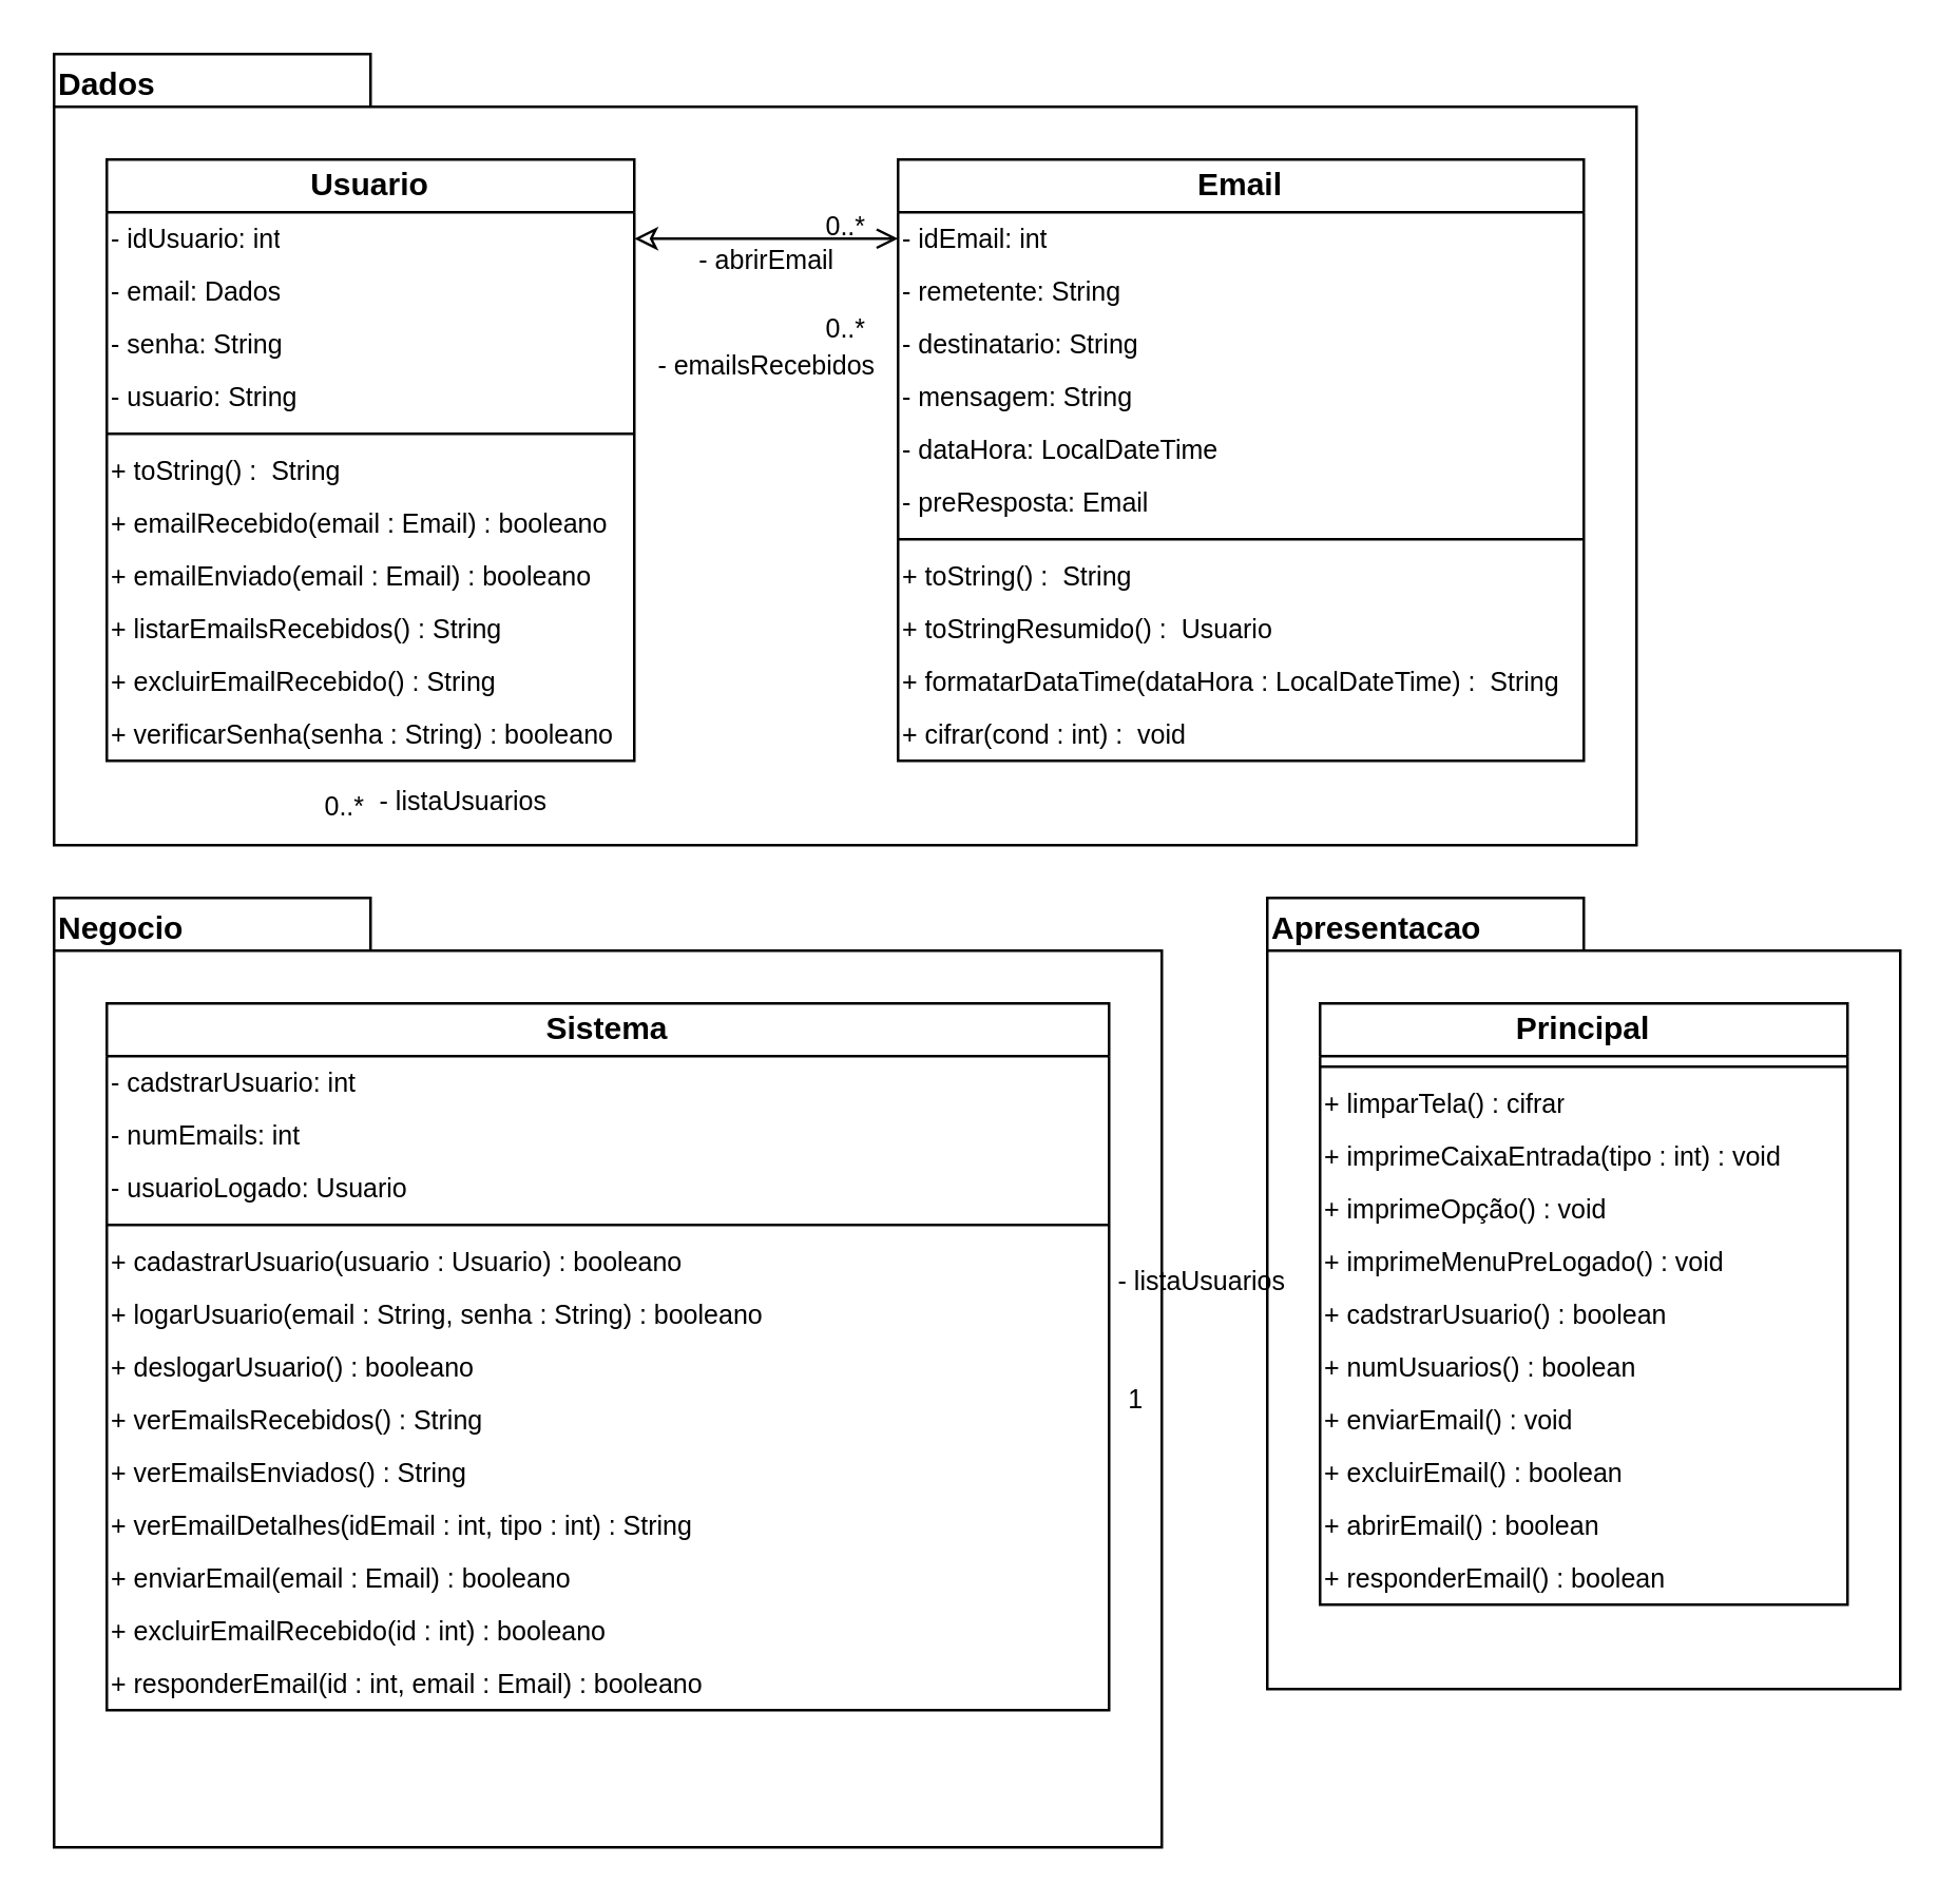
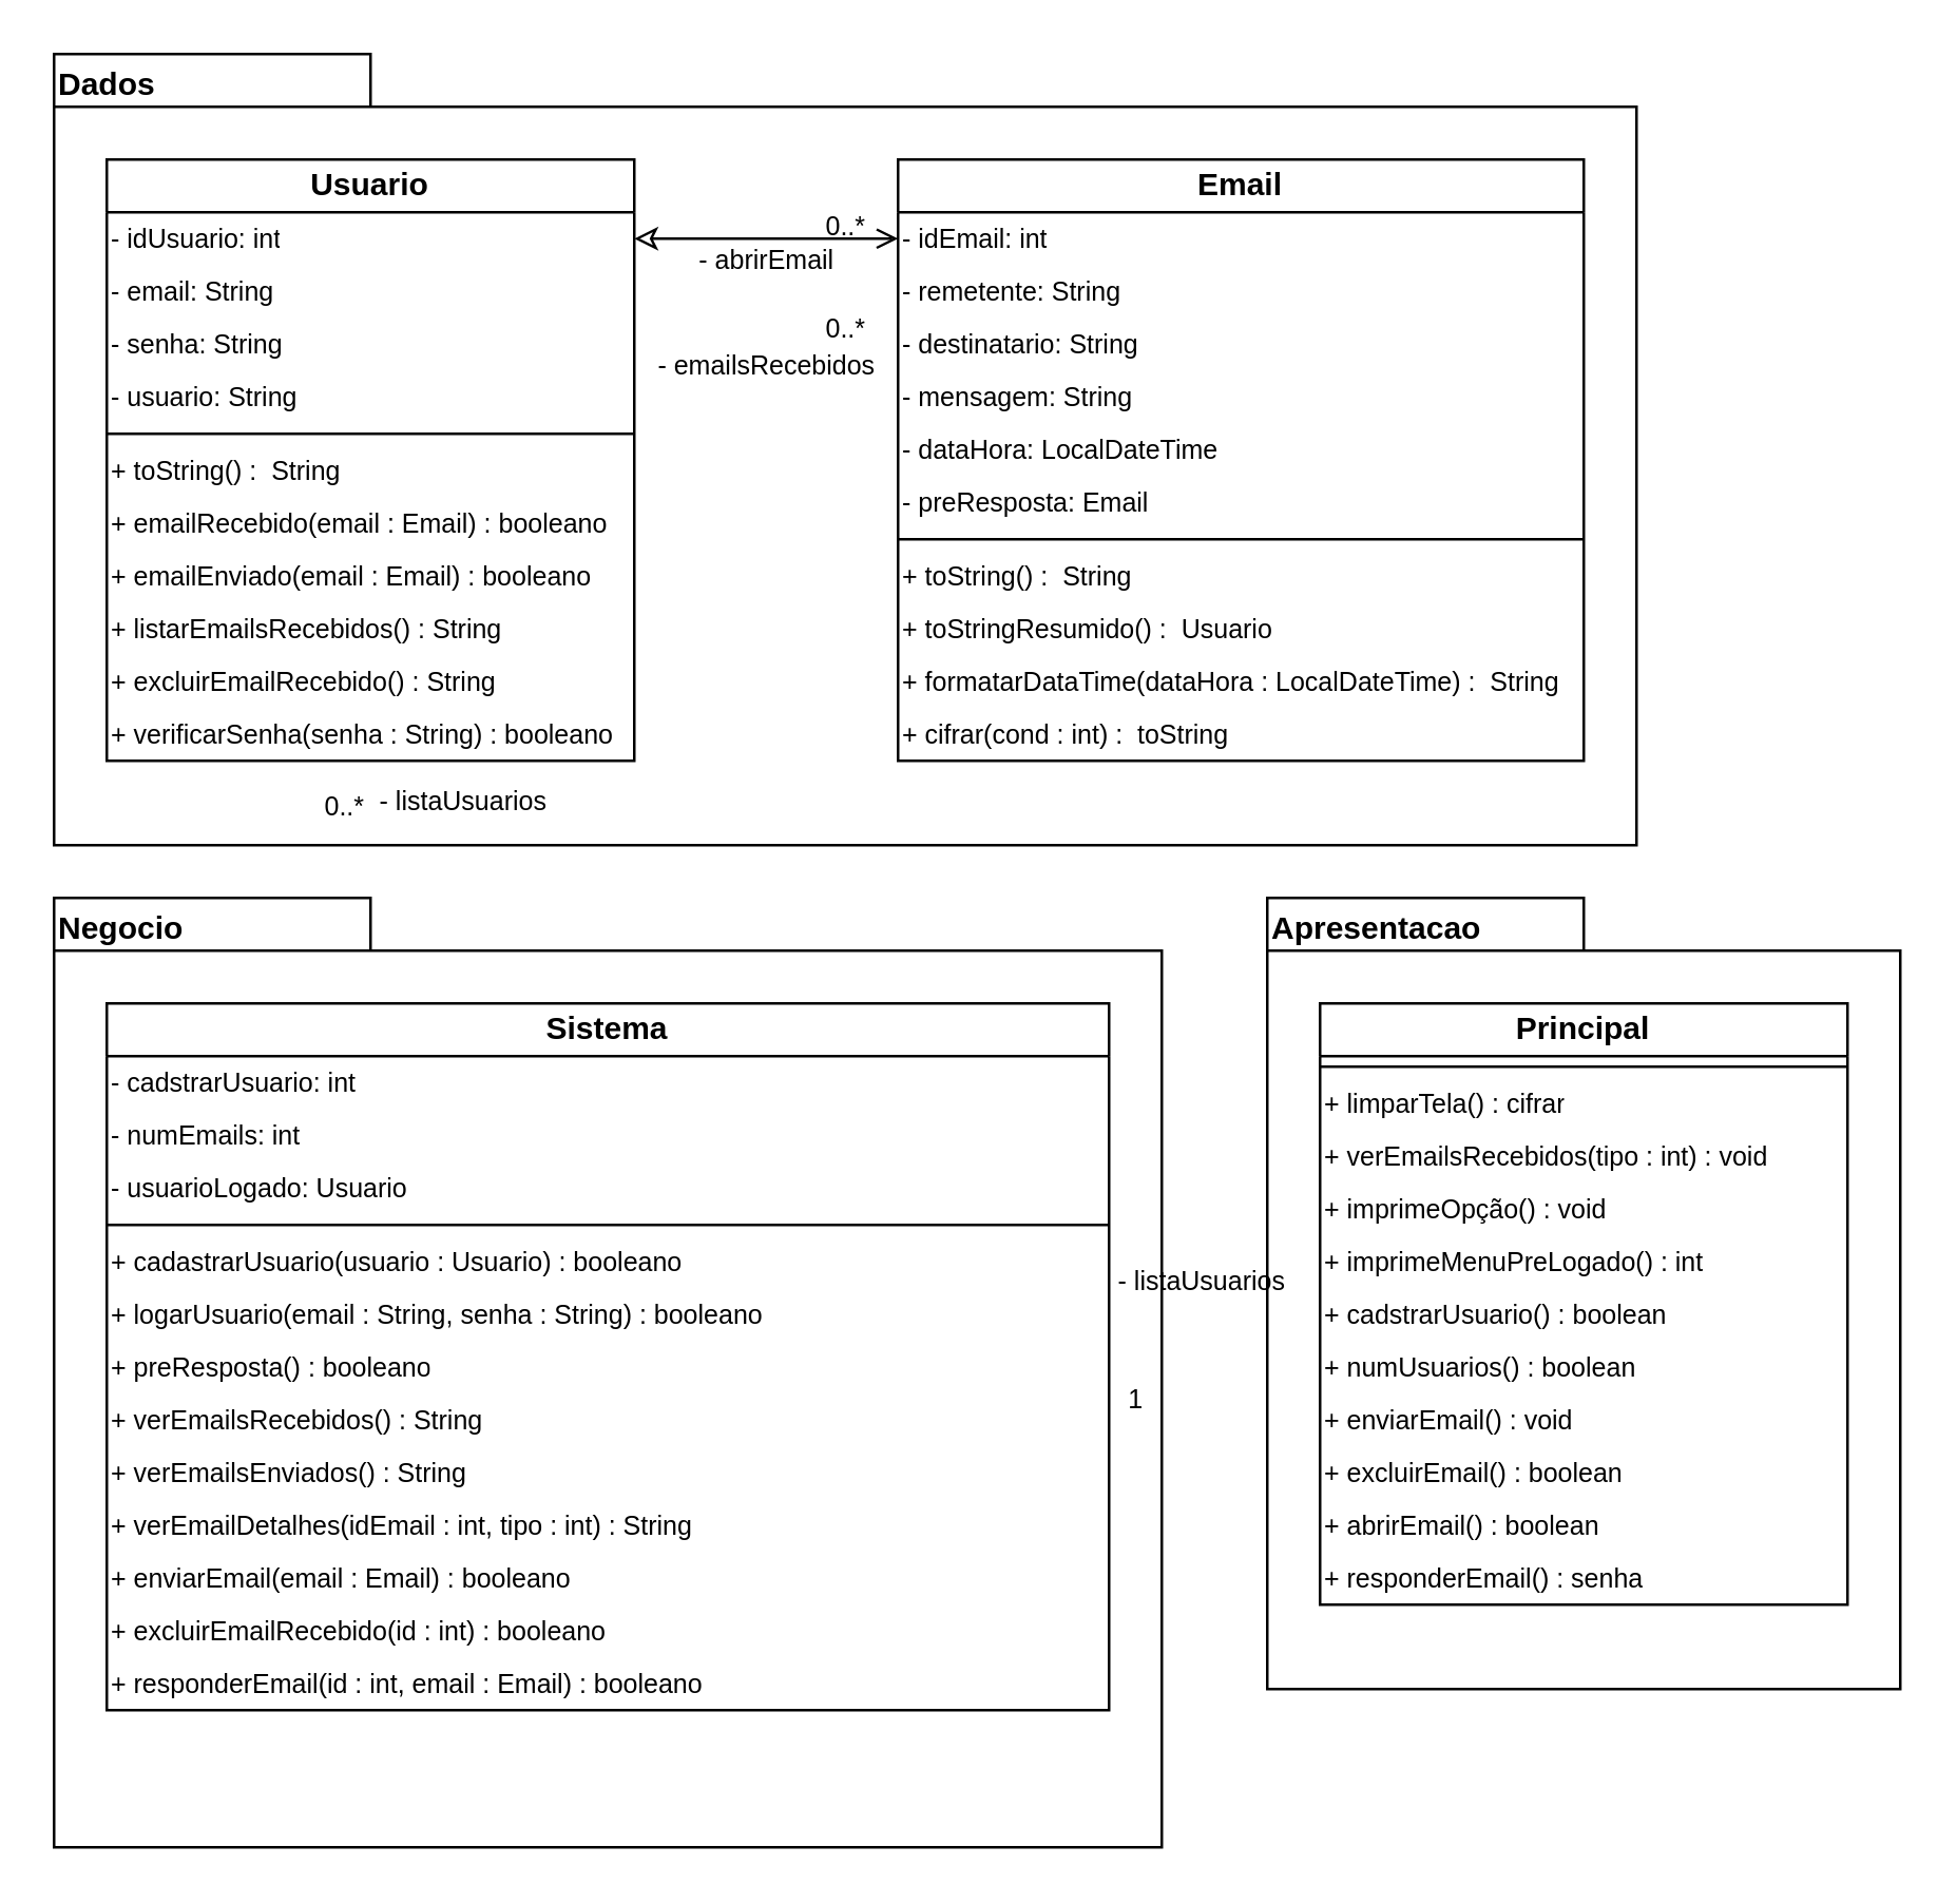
- <mxCell id="9" value="&lt;div style=&quot;font-size: 10px;&quot;&gt;- email: Dados&lt;/div&gt;" style="text;strokeColor=none;fillColor=none;align=left;verticalAlign=middle;spacingLeft=2;spacingRight=2;overflow=hidden;rotatable=0;points=[[0,0.5],[1,0.5]];portConstraint=eastwest;whiteSpace=wrap;html=1;spacing=0;fontSize=10;rounded=0;" parent="7" vertex="1"><mxGeometry y="40" width="200" height="20" as="geometry" /></mxCell>
+ <mxCell id="9" value="&lt;div style=&quot;font-size: 10px;&quot;&gt;- email: String&lt;/div&gt;" style="text;strokeColor=none;fillColor=none;align=left;verticalAlign=middle;spacingLeft=2;spacingRight=2;overflow=hidden;rotatable=0;points=[[0,0.5],[1,0.5]];portConstraint=eastwest;whiteSpace=wrap;html=1;spacing=0;fontSize=10;rounded=0;" parent="7" vertex="1"><mxGeometry y="40" width="200" height="20" as="geometry" /></mxCell>
- <mxCell id="30" value="&lt;div style=&quot;font-size: 10px;&quot;&gt;+ cifrar(cond : int) :&amp;nbsp; void&lt;br&gt;&lt;/div&gt;" style="text;strokeColor=none;fillColor=none;align=left;verticalAlign=middle;spacingLeft=2;spacingRight=2;overflow=hidden;rotatable=0;points=[[0,0.5],[1,0.5]];portConstraint=eastwest;whiteSpace=wrap;html=1;spacing=0;fontSize=10;rounded=0;" vertex="1" parent="19"><mxGeometry y="208" width="260" height="20" as="geometry" /></mxCell>
+ <mxCell id="30" value="&lt;div style=&quot;font-size: 10px;&quot;&gt;+ cifrar(cond : int) :&amp;nbsp; toString&lt;br&gt;&lt;/div&gt;" style="text;strokeColor=none;fillColor=none;align=left;verticalAlign=middle;spacingLeft=2;spacingRight=2;overflow=hidden;rotatable=0;points=[[0,0.5],[1,0.5]];portConstraint=eastwest;whiteSpace=wrap;html=1;spacing=0;fontSize=10;rounded=0;" vertex="1" parent="19"><mxGeometry y="208" width="260" height="20" as="geometry" /></mxCell>
- <mxCell id="34" value="&lt;div style=&quot;font-size: 10px;&quot;&gt;+ imprimeCaixaEntrada(tipo : int) : void&lt;/div&gt;" style="text;strokeColor=none;fillColor=none;align=left;verticalAlign=middle;spacingLeft=2;spacingRight=2;overflow=hidden;rotatable=0;points=[[0,0.5],[1,0.5]];portConstraint=eastwest;whiteSpace=wrap;html=1;spacing=0;fontSize=10;rounded=0;" vertex="1" parent="31"><mxGeometry y="48" width="200" height="20" as="geometry" /></mxCell>
+ <mxCell id="34" value="&lt;div style=&quot;font-size: 10px;&quot;&gt;+ verEmailsRecebidos(tipo : int) : void&lt;/div&gt;" style="text;strokeColor=none;fillColor=none;align=left;verticalAlign=middle;spacingLeft=2;spacingRight=2;overflow=hidden;rotatable=0;points=[[0,0.5],[1,0.5]];portConstraint=eastwest;whiteSpace=wrap;html=1;spacing=0;fontSize=10;rounded=0;" vertex="1" parent="31"><mxGeometry y="48" width="200" height="20" as="geometry" /></mxCell>
- <mxCell id="36" value="&lt;div style=&quot;font-size: 10px;&quot;&gt;+ imprimeMenuPreLogado() : void&lt;/div&gt;" style="text;strokeColor=none;fillColor=none;align=left;verticalAlign=middle;spacingLeft=2;spacingRight=2;overflow=hidden;rotatable=0;points=[[0,0.5],[1,0.5]];portConstraint=eastwest;whiteSpace=wrap;html=1;spacing=0;fontSize=10;rounded=0;" vertex="1" parent="31"><mxGeometry y="88" width="200" height="20" as="geometry" /></mxCell>
+ <mxCell id="36" value="&lt;div style=&quot;font-size: 10px;&quot;&gt;+ imprimeMenuPreLogado() : int&lt;/div&gt;" style="text;strokeColor=none;fillColor=none;align=left;verticalAlign=middle;spacingLeft=2;spacingRight=2;overflow=hidden;rotatable=0;points=[[0,0.5],[1,0.5]];portConstraint=eastwest;whiteSpace=wrap;html=1;spacing=0;fontSize=10;rounded=0;" vertex="1" parent="31"><mxGeometry y="88" width="200" height="20" as="geometry" /></mxCell>
- <mxCell id="50" value="&lt;div style=&quot;font-size: 10px;&quot;&gt;+ deslogarUsuario() : booleano&lt;br&gt;&lt;/div&gt;" style="text;strokeColor=none;fillColor=none;align=left;verticalAlign=middle;spacingLeft=2;spacingRight=2;overflow=hidden;rotatable=0;points=[[0,0.5],[1,0.5]];portConstraint=eastwest;whiteSpace=wrap;html=1;spacing=0;fontSize=10;rounded=0;" vertex="1" parent="43"><mxGeometry y="128" width="380" height="20" as="geometry" /></mxCell>
+ <mxCell id="50" value="&lt;div style=&quot;font-size: 10px;&quot;&gt;+ preResposta() : booleano&lt;br&gt;&lt;/div&gt;" style="text;strokeColor=none;fillColor=none;align=left;verticalAlign=middle;spacingLeft=2;spacingRight=2;overflow=hidden;rotatable=0;points=[[0,0.5],[1,0.5]];portConstraint=eastwest;whiteSpace=wrap;html=1;spacing=0;fontSize=10;rounded=0;" vertex="1" parent="43"><mxGeometry y="128" width="380" height="20" as="geometry" /></mxCell>
- <mxCell id="42" value="&lt;div style=&quot;font-size: 10px;&quot;&gt;+ responderEmail() : boolean&lt;/div&gt;" style="text;strokeColor=none;fillColor=none;align=left;verticalAlign=middle;spacingLeft=2;spacingRight=2;overflow=hidden;rotatable=0;points=[[0,0.5],[1,0.5]];portConstraint=eastwest;whiteSpace=wrap;html=1;spacing=0;fontSize=10;rounded=0;" vertex="1" parent="31"><mxGeometry y="208" width="200" height="20" as="geometry" /></mxCell>
+ <mxCell id="42" value="&lt;div style=&quot;font-size: 10px;&quot;&gt;+ responderEmail() : senha&lt;/div&gt;" style="text;strokeColor=none;fillColor=none;align=left;verticalAlign=middle;spacingLeft=2;spacingRight=2;overflow=hidden;rotatable=0;points=[[0,0.5],[1,0.5]];portConstraint=eastwest;whiteSpace=wrap;html=1;spacing=0;fontSize=10;rounded=0;" vertex="1" parent="31"><mxGeometry y="208" width="200" height="20" as="geometry" /></mxCell>
